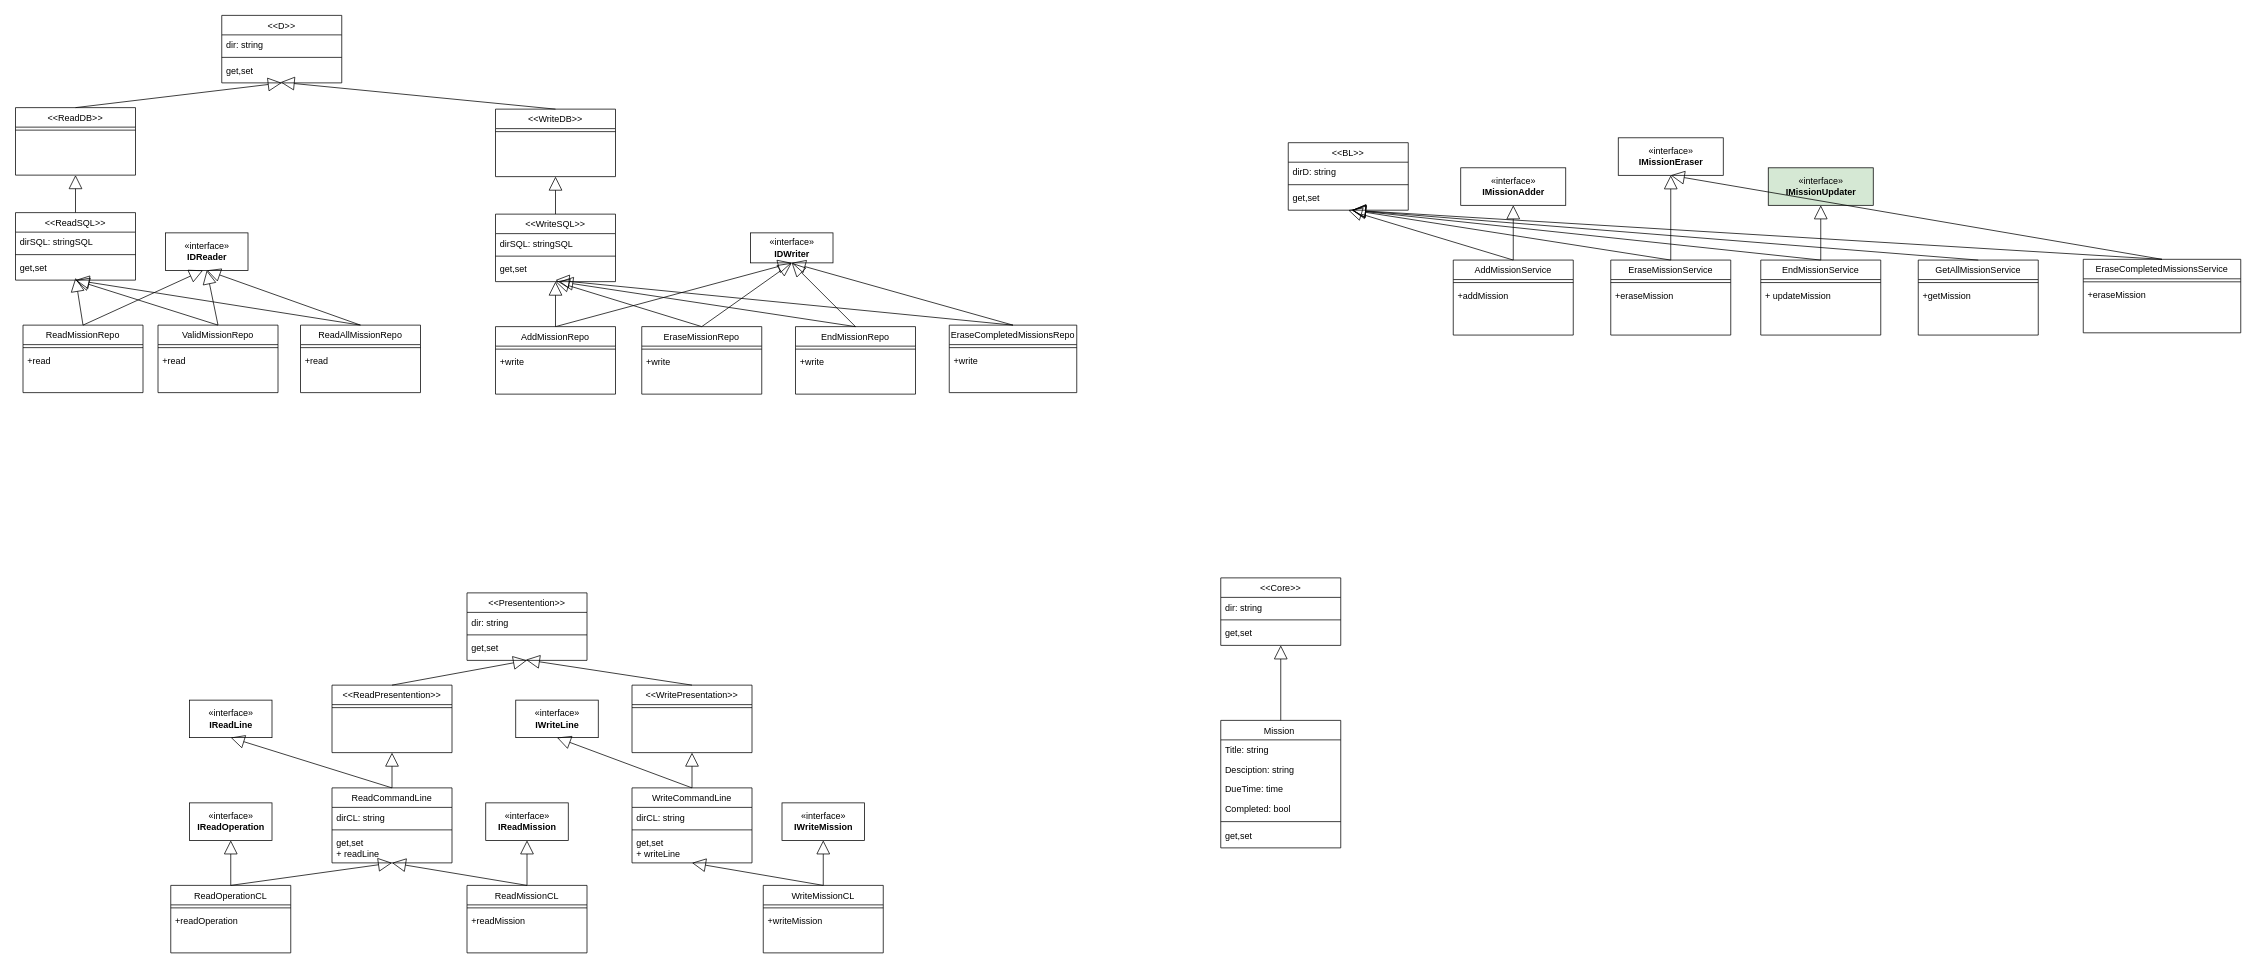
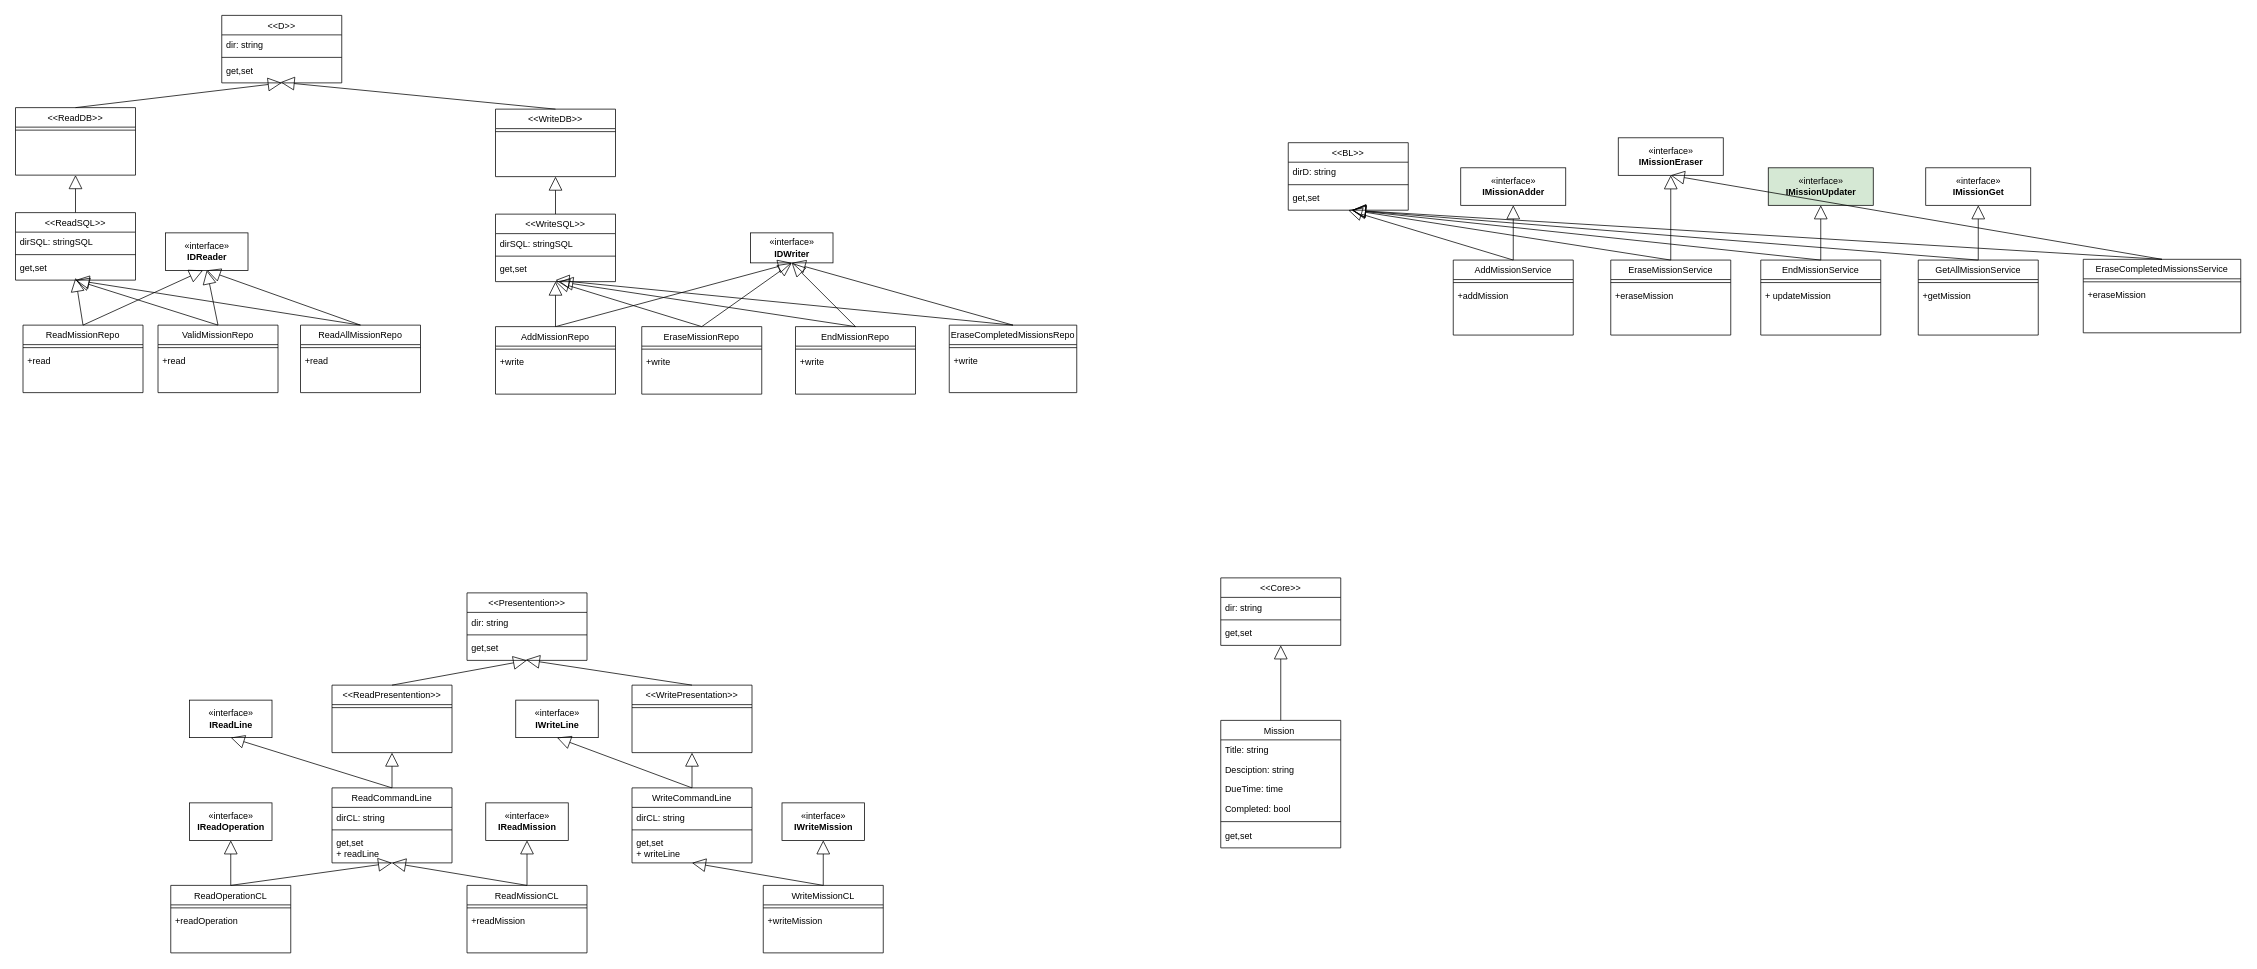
+ <mxCell id="111" value="«interface»&lt;br&gt;&lt;b&gt;IMissionGet&lt;/b&gt;" style="html=1;" parent="1" vertex="1"><mxGeometry x="2567" y="223.25" width="140" height="50" as="geometry" /></mxCell>
+ <mxCell id="112" value="" style="endArrow=block;endSize=16;endFill=0;html=1;entryX=0.5;entryY=1;entryDx=0;entryDy=0;exitX=0.5;exitY=0;exitDx=0;exitDy=0;" parent="1" source="108" target="111" edge="1"><mxGeometry width="160" relative="1" as="geometry"><mxPoint x="2637" y="360.25" as="sourcePoint" /><mxPoint x="2437" y="300.25" as="targetPoint" /></mxGeometry></mxCell>
